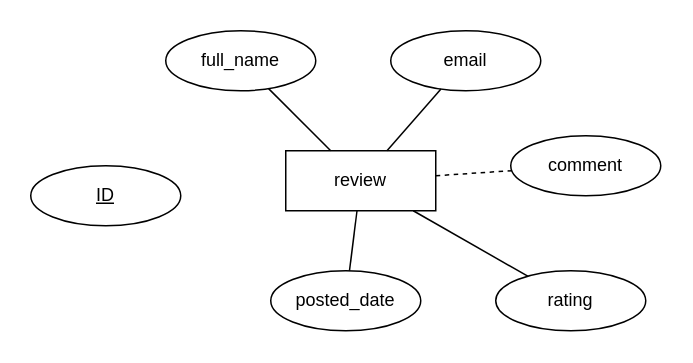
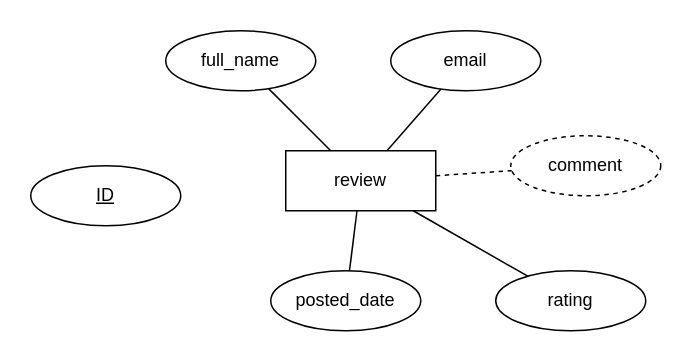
- <mxCell id="4" value="comment" style="ellipse;whiteSpace=wrap;html=1;align=center;" vertex="1" parent="1"><mxGeometry x="340" y="90" width="100" height="40" as="geometry" /></mxCell>
+ <mxCell id="4" value="comment" style="ellipse;whiteSpace=wrap;html=1;align=center;dashed=1;" vertex="1" parent="1"><mxGeometry x="340" y="90" width="100" height="40" as="geometry" /></mxCell>
